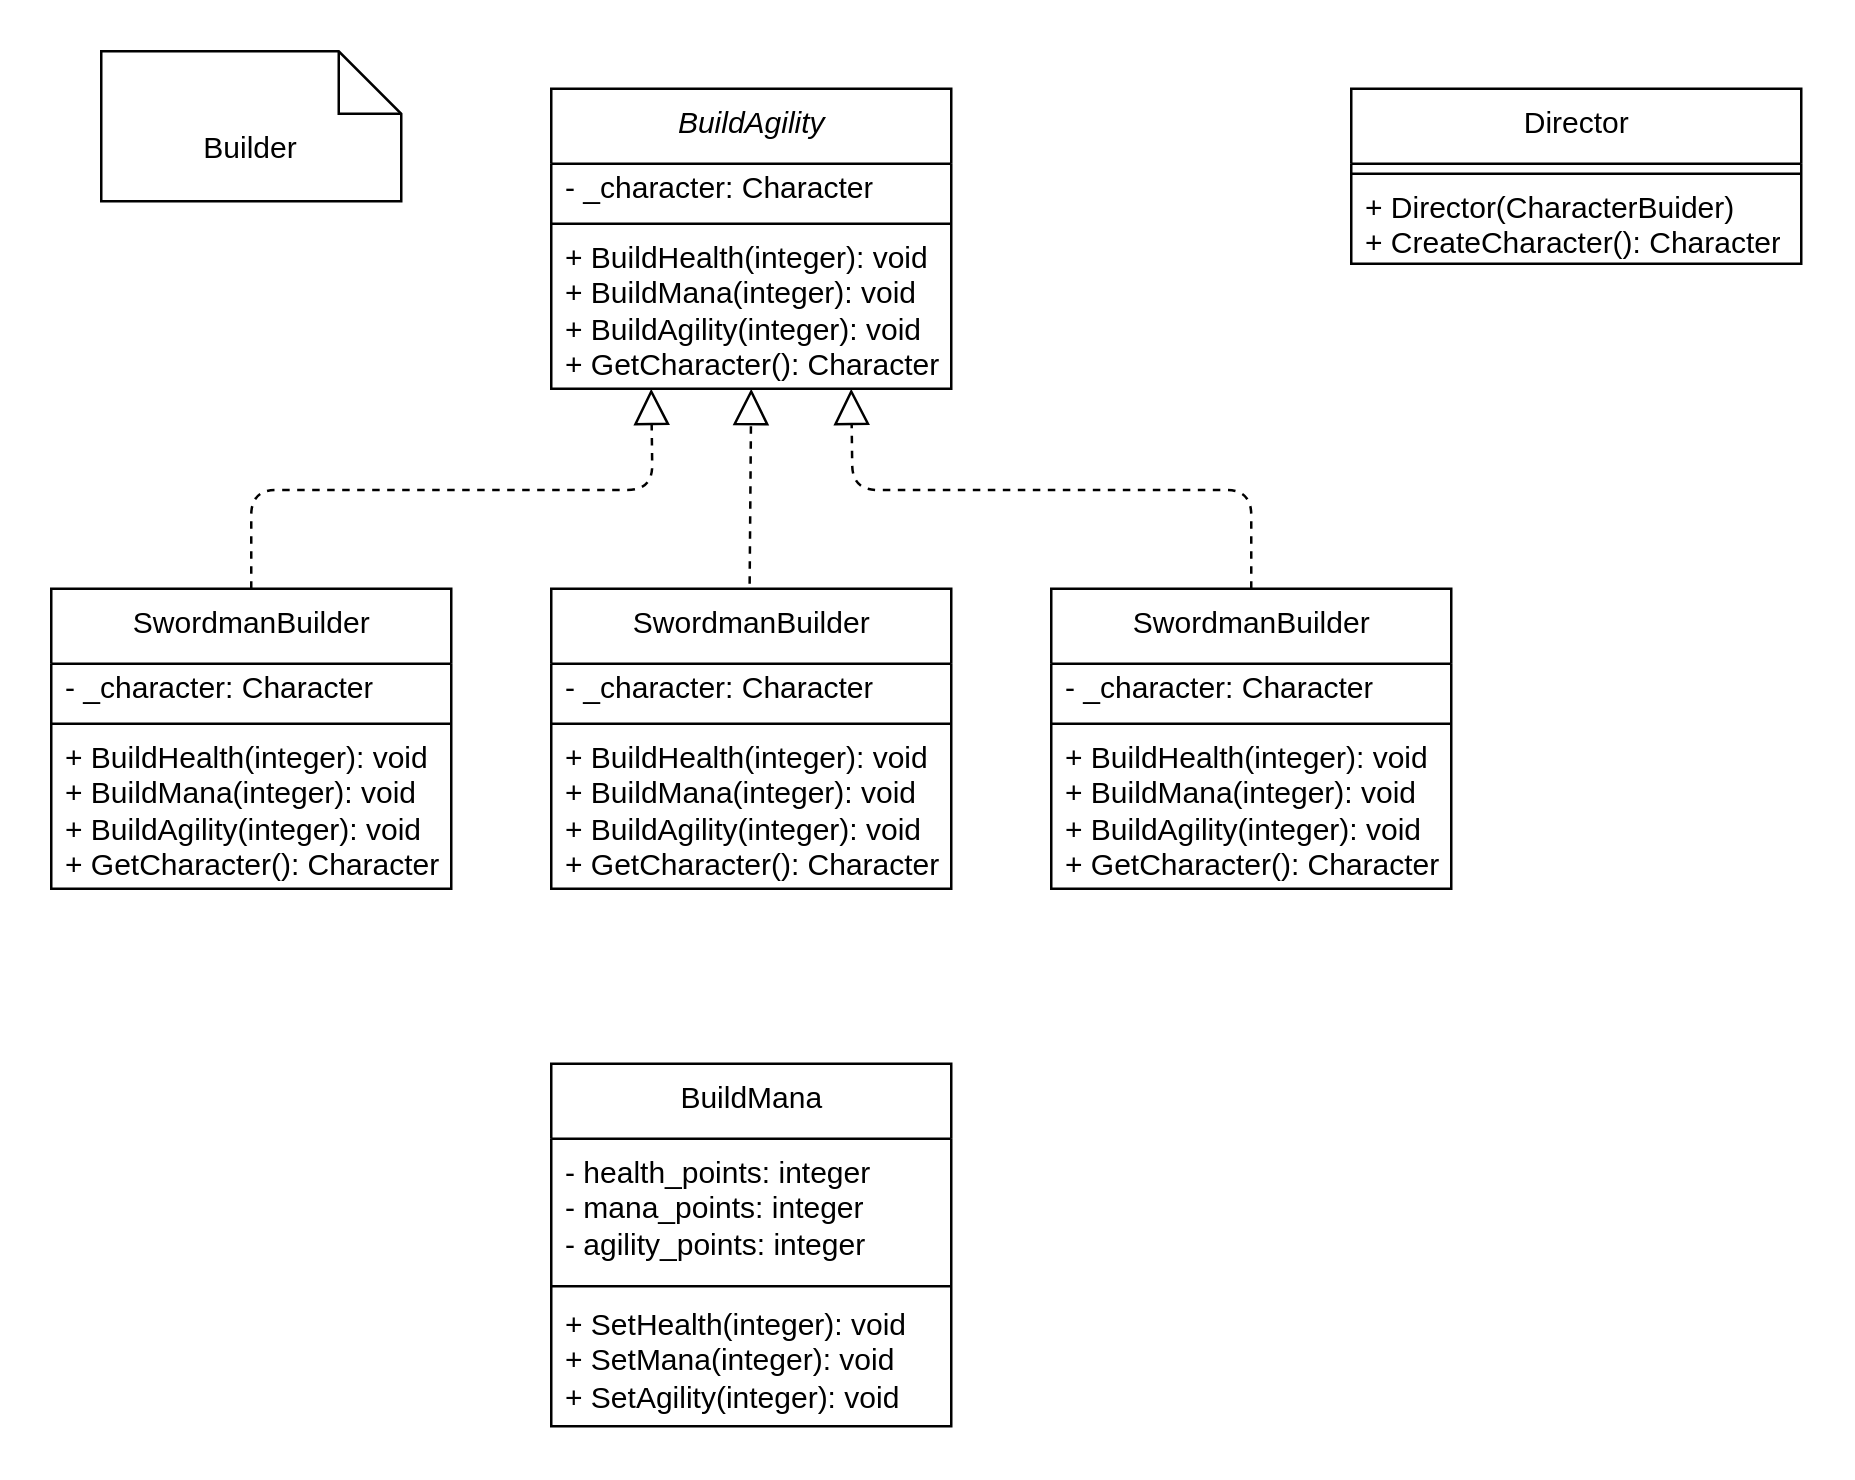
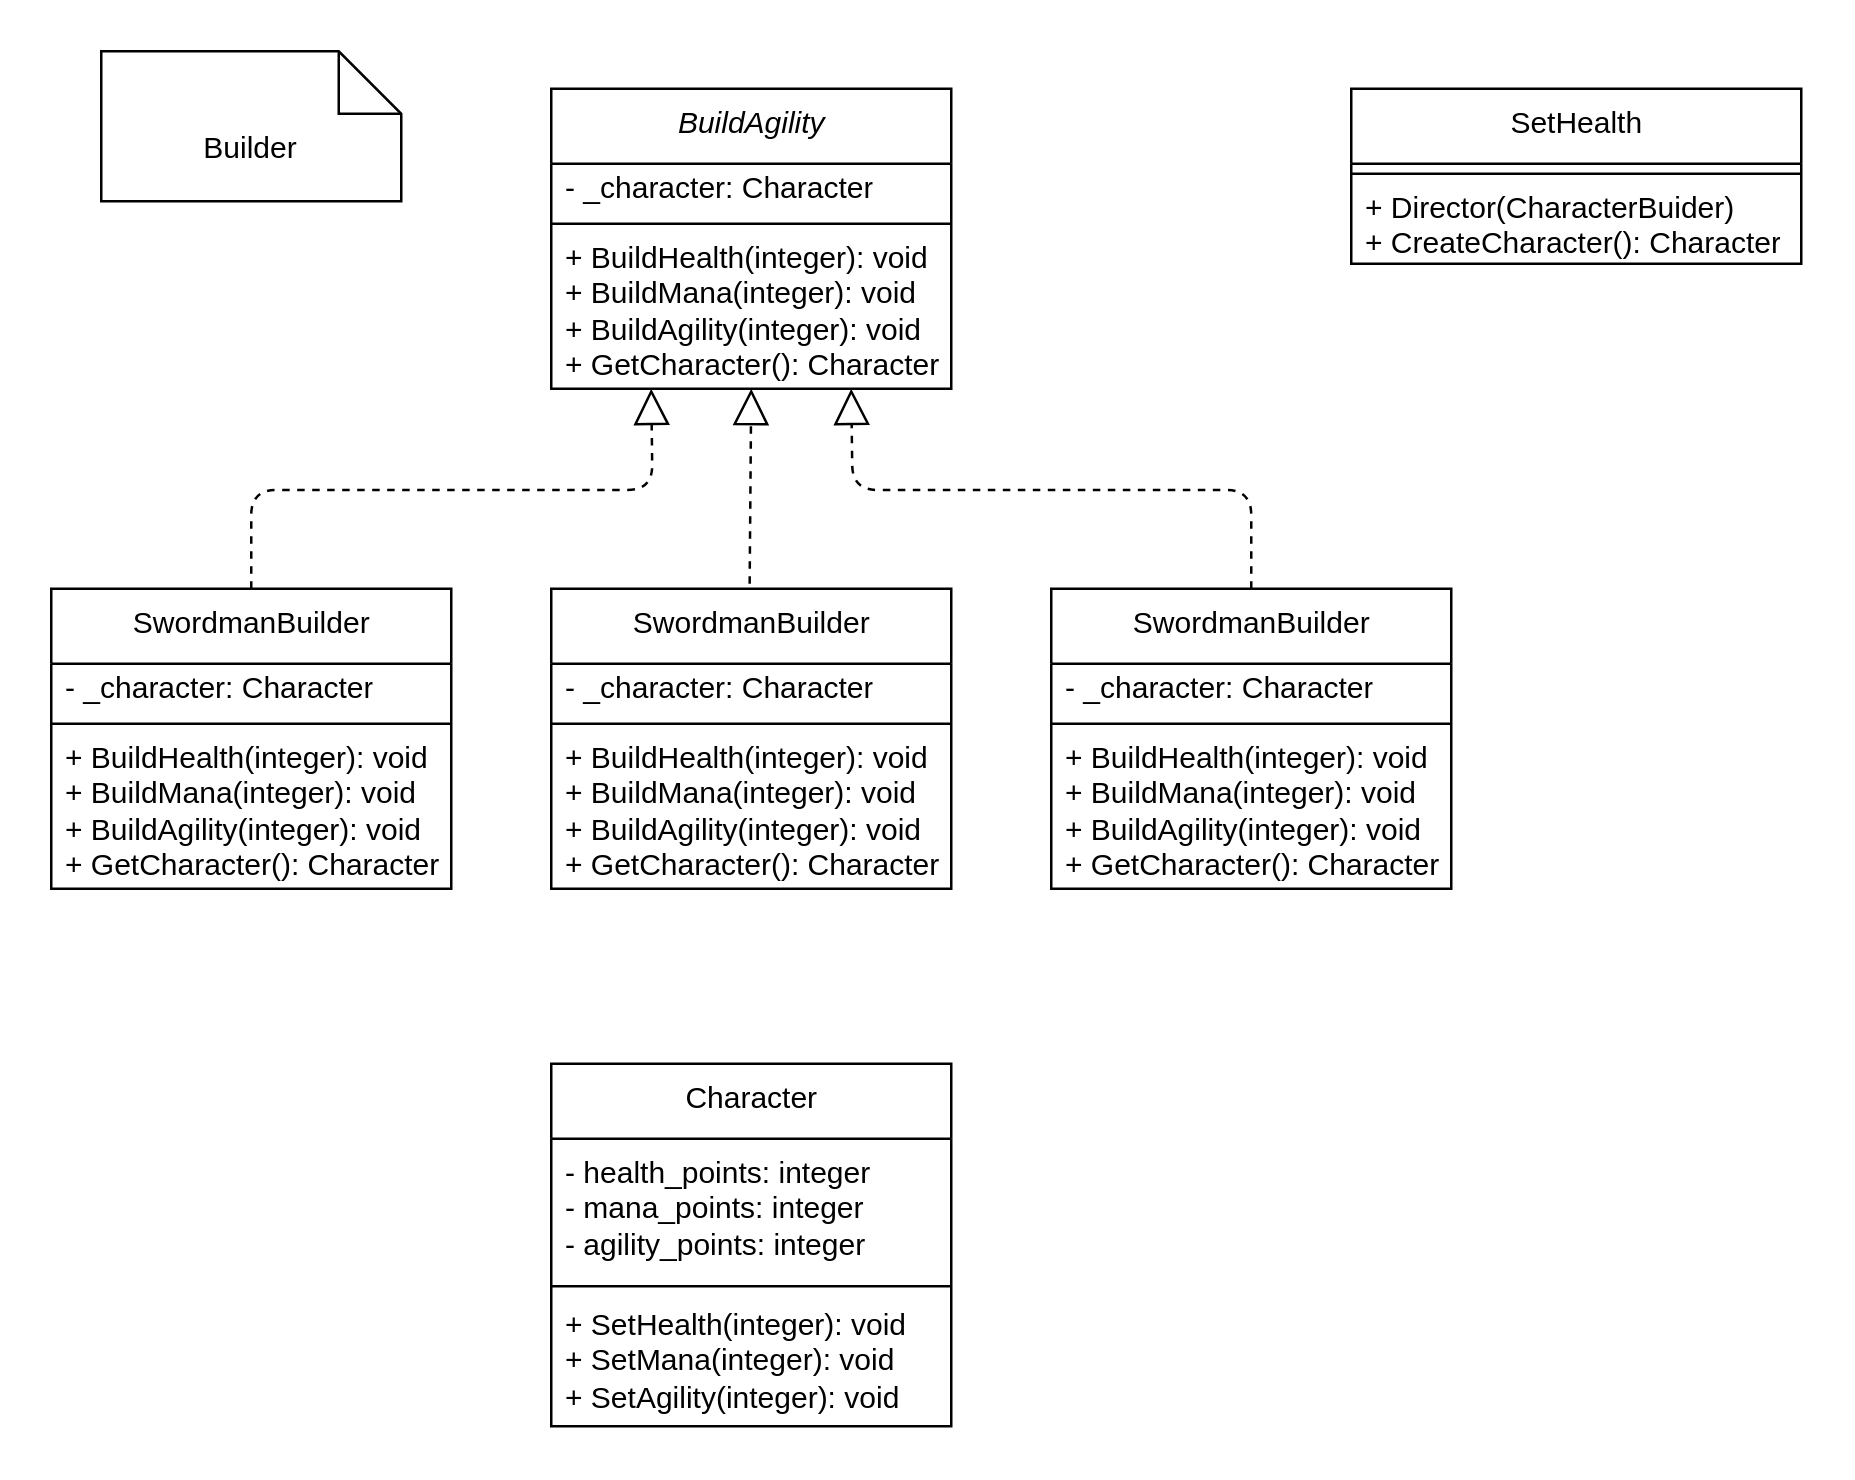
- <mxCell id="25" value="Director" style="swimlane;fontStyle=0;align=center;verticalAlign=top;childLayout=stackLayout;horizontal=1;startSize=30;horizontalStack=0;resizeParent=1;resizeParentMax=0;resizeLast=0;collapsible=0;marginBottom=0;html=1;" parent="1" vertex="1"><mxGeometry x="540" y="35" width="180" height="70" as="geometry" /></mxCell>
+ <mxCell id="25" value="SetHealth" style="swimlane;fontStyle=0;align=center;verticalAlign=top;childLayout=stackLayout;horizontal=1;startSize=30;horizontalStack=0;resizeParent=1;resizeParentMax=0;resizeLast=0;collapsible=0;marginBottom=0;html=1;" parent="1" vertex="1"><mxGeometry x="540" y="35" width="180" height="70" as="geometry" /></mxCell>
- <mxCell id="2" value="BuildMana" style="swimlane;fontStyle=0;align=center;verticalAlign=top;childLayout=stackLayout;horizontal=1;startSize=30;horizontalStack=0;resizeParent=1;resizeParentMax=0;resizeLast=0;collapsible=0;marginBottom=0;html=1;" parent="1" vertex="1"><mxGeometry x="220" y="425" width="160" height="145" as="geometry" /></mxCell>
+ <mxCell id="2" value="Character" style="swimlane;fontStyle=0;align=center;verticalAlign=top;childLayout=stackLayout;horizontal=1;startSize=30;horizontalStack=0;resizeParent=1;resizeParentMax=0;resizeLast=0;collapsible=0;marginBottom=0;html=1;" parent="1" vertex="1"><mxGeometry x="220" y="425" width="160" height="145" as="geometry" /></mxCell>
